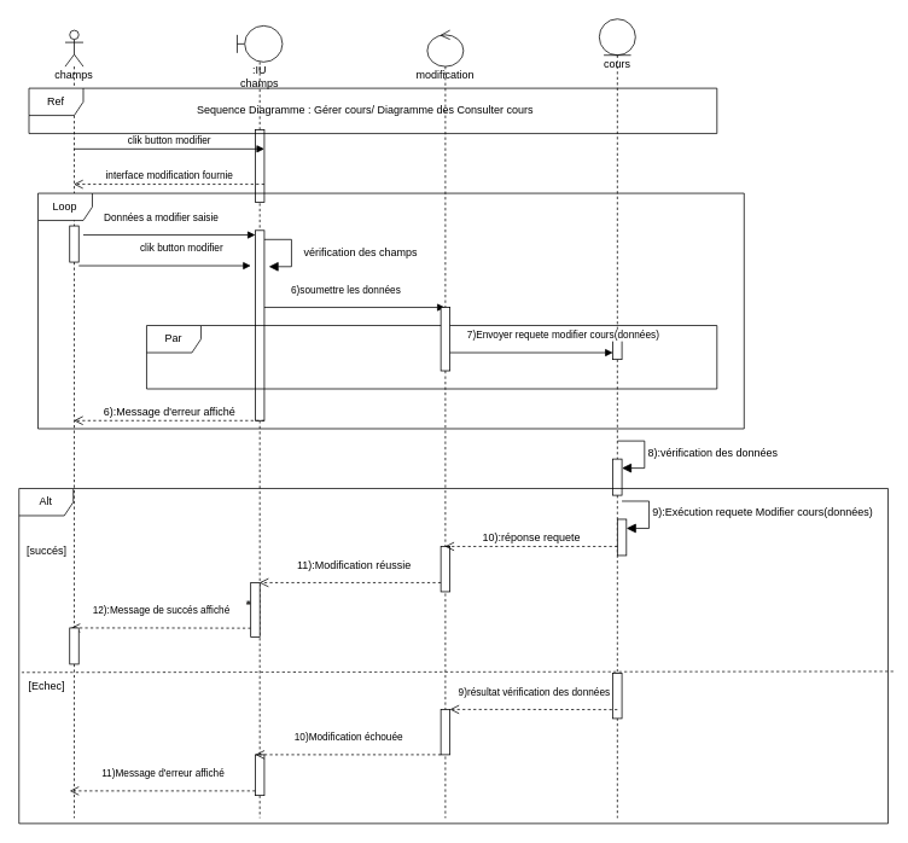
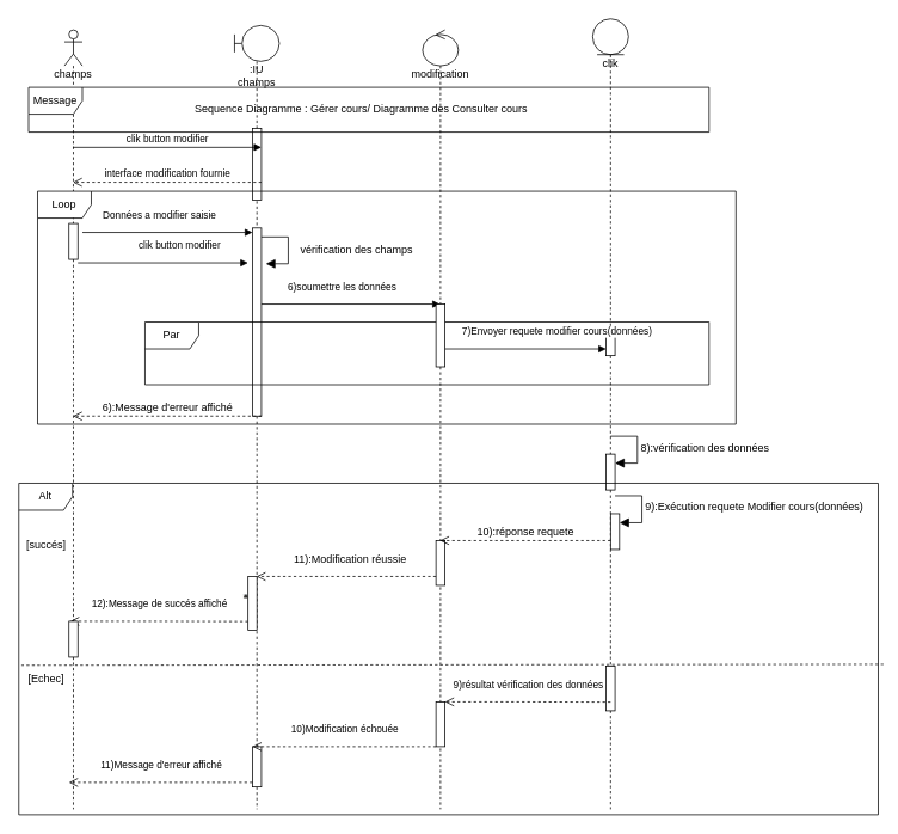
- <mxCell id="12" value="cours" style="shape=umlLifeline;participant=umlEntity;perimeter=lifelinePerimeter;whiteSpace=wrap;html=1;container=1;collapsible=0;recursiveResize=0;verticalAlign=top;spacingTop=36;outlineConnect=0;" parent="1" vertex="1"><mxGeometry x="661" y="20.5" width="40" height="882.5" as="geometry" /></mxCell>
+ <mxCell id="12" value="clik" style="shape=umlLifeline;participant=umlEntity;perimeter=lifelinePerimeter;whiteSpace=wrap;html=1;container=1;collapsible=0;recursiveResize=0;verticalAlign=top;spacingTop=36;outlineConnect=0;" parent="1" vertex="1"><mxGeometry x="661" y="20.5" width="40" height="882.5" as="geometry" /></mxCell>
- <mxCell id="17" value="Ref" style="shape=umlFrame;whiteSpace=wrap;html=1;" parent="1" vertex="1"><mxGeometry x="31" y="97" width="760" height="50" as="geometry" /></mxCell>
+ <mxCell id="17" value="Message" style="shape=umlFrame;whiteSpace=wrap;html=1;" parent="1" vertex="1"><mxGeometry x="31" y="97" width="760" height="50" as="geometry" /></mxCell>
